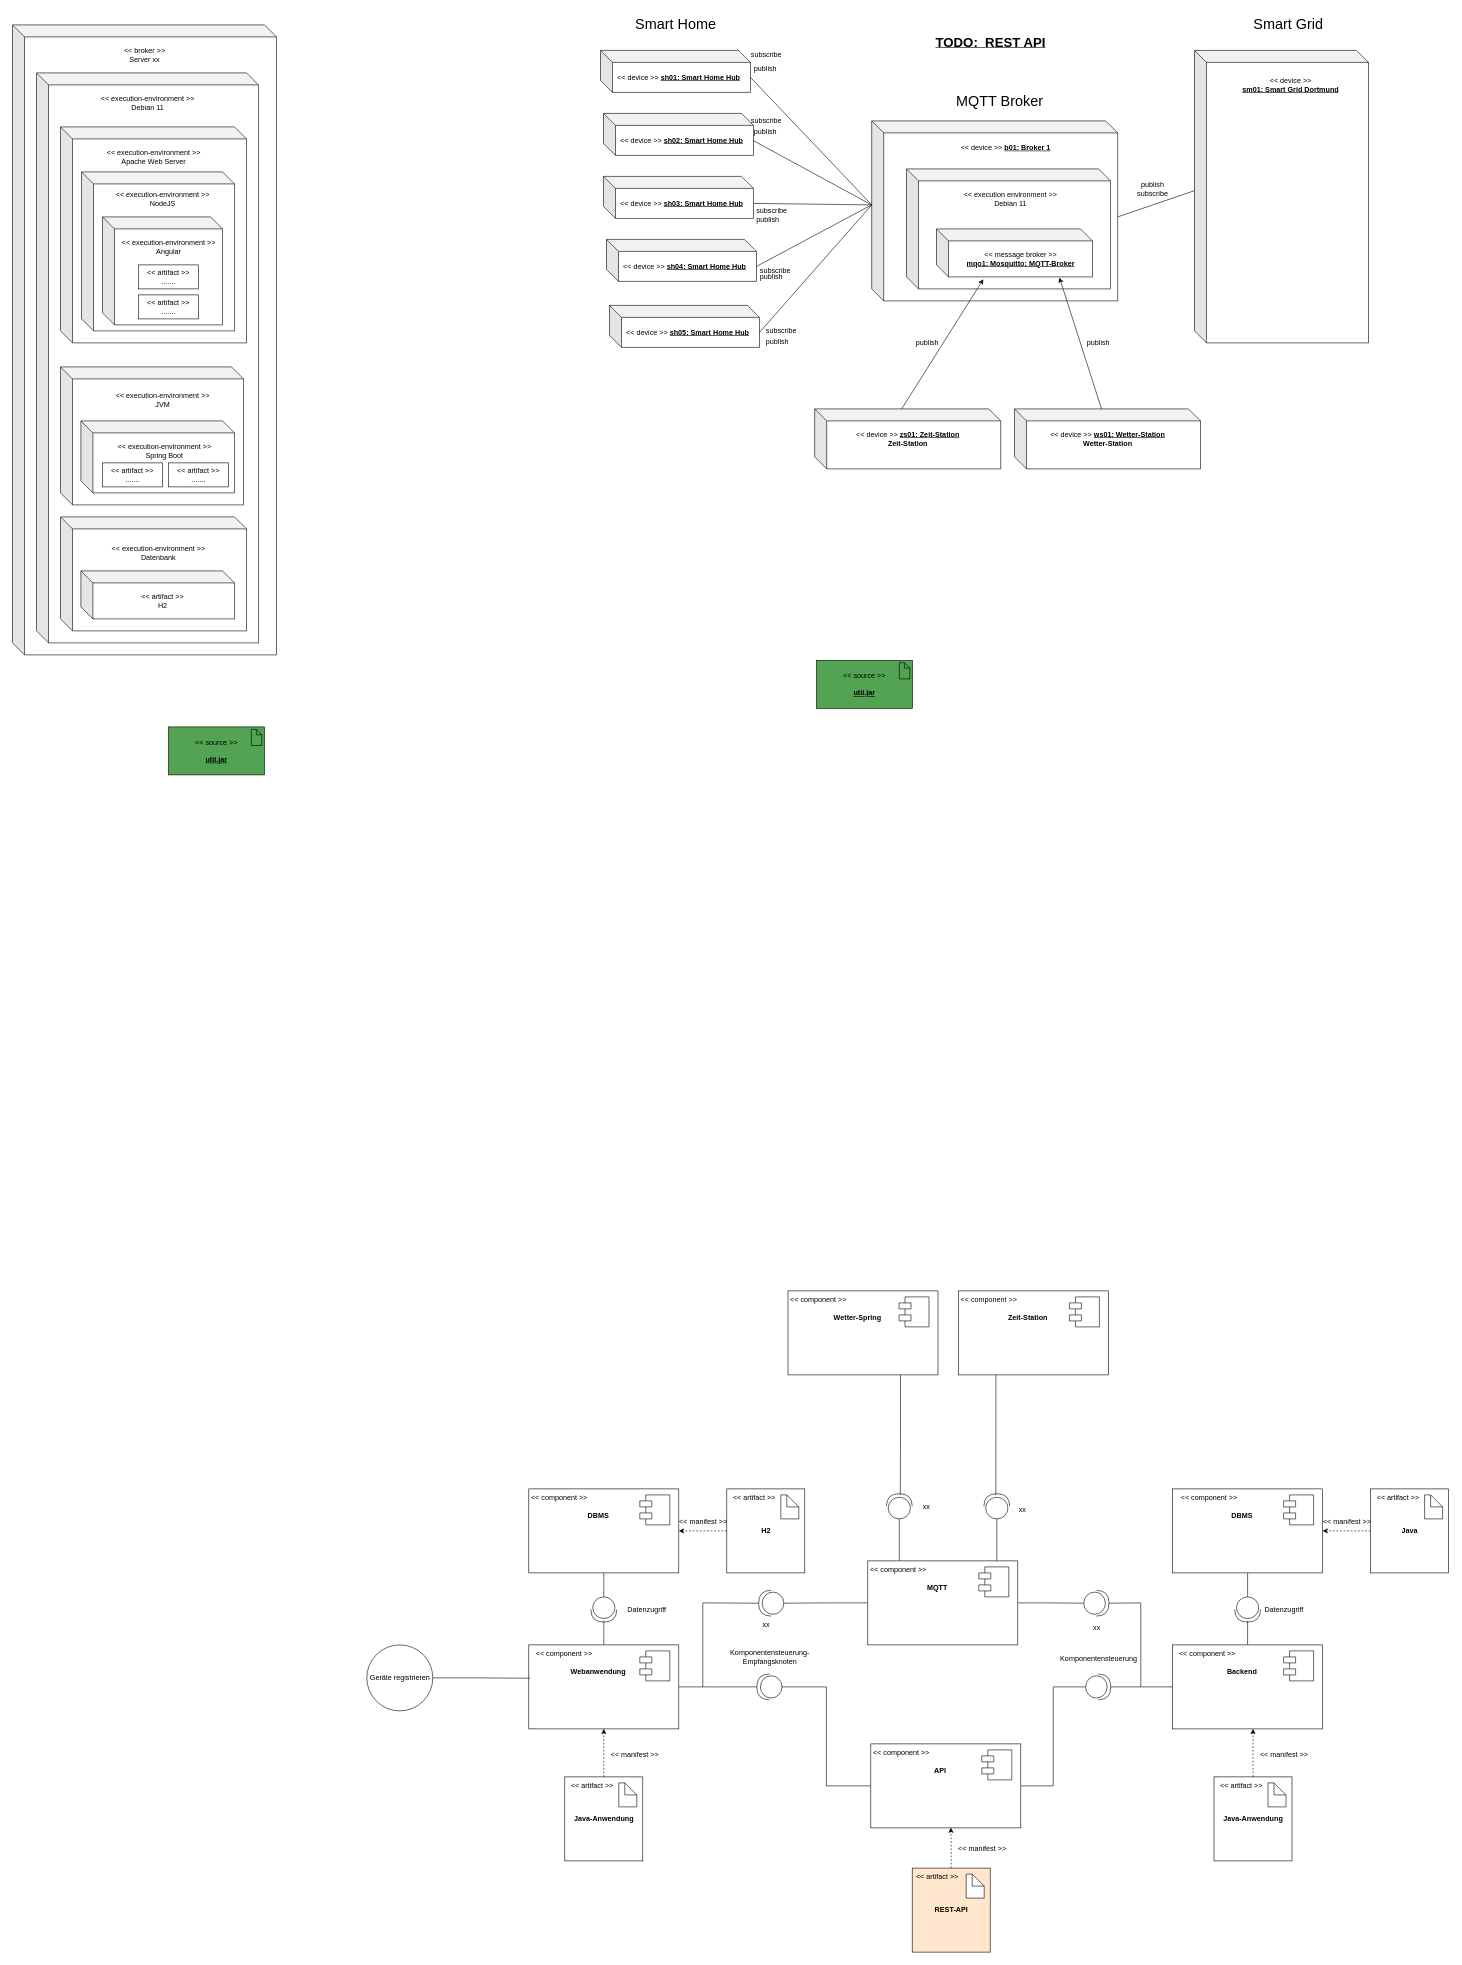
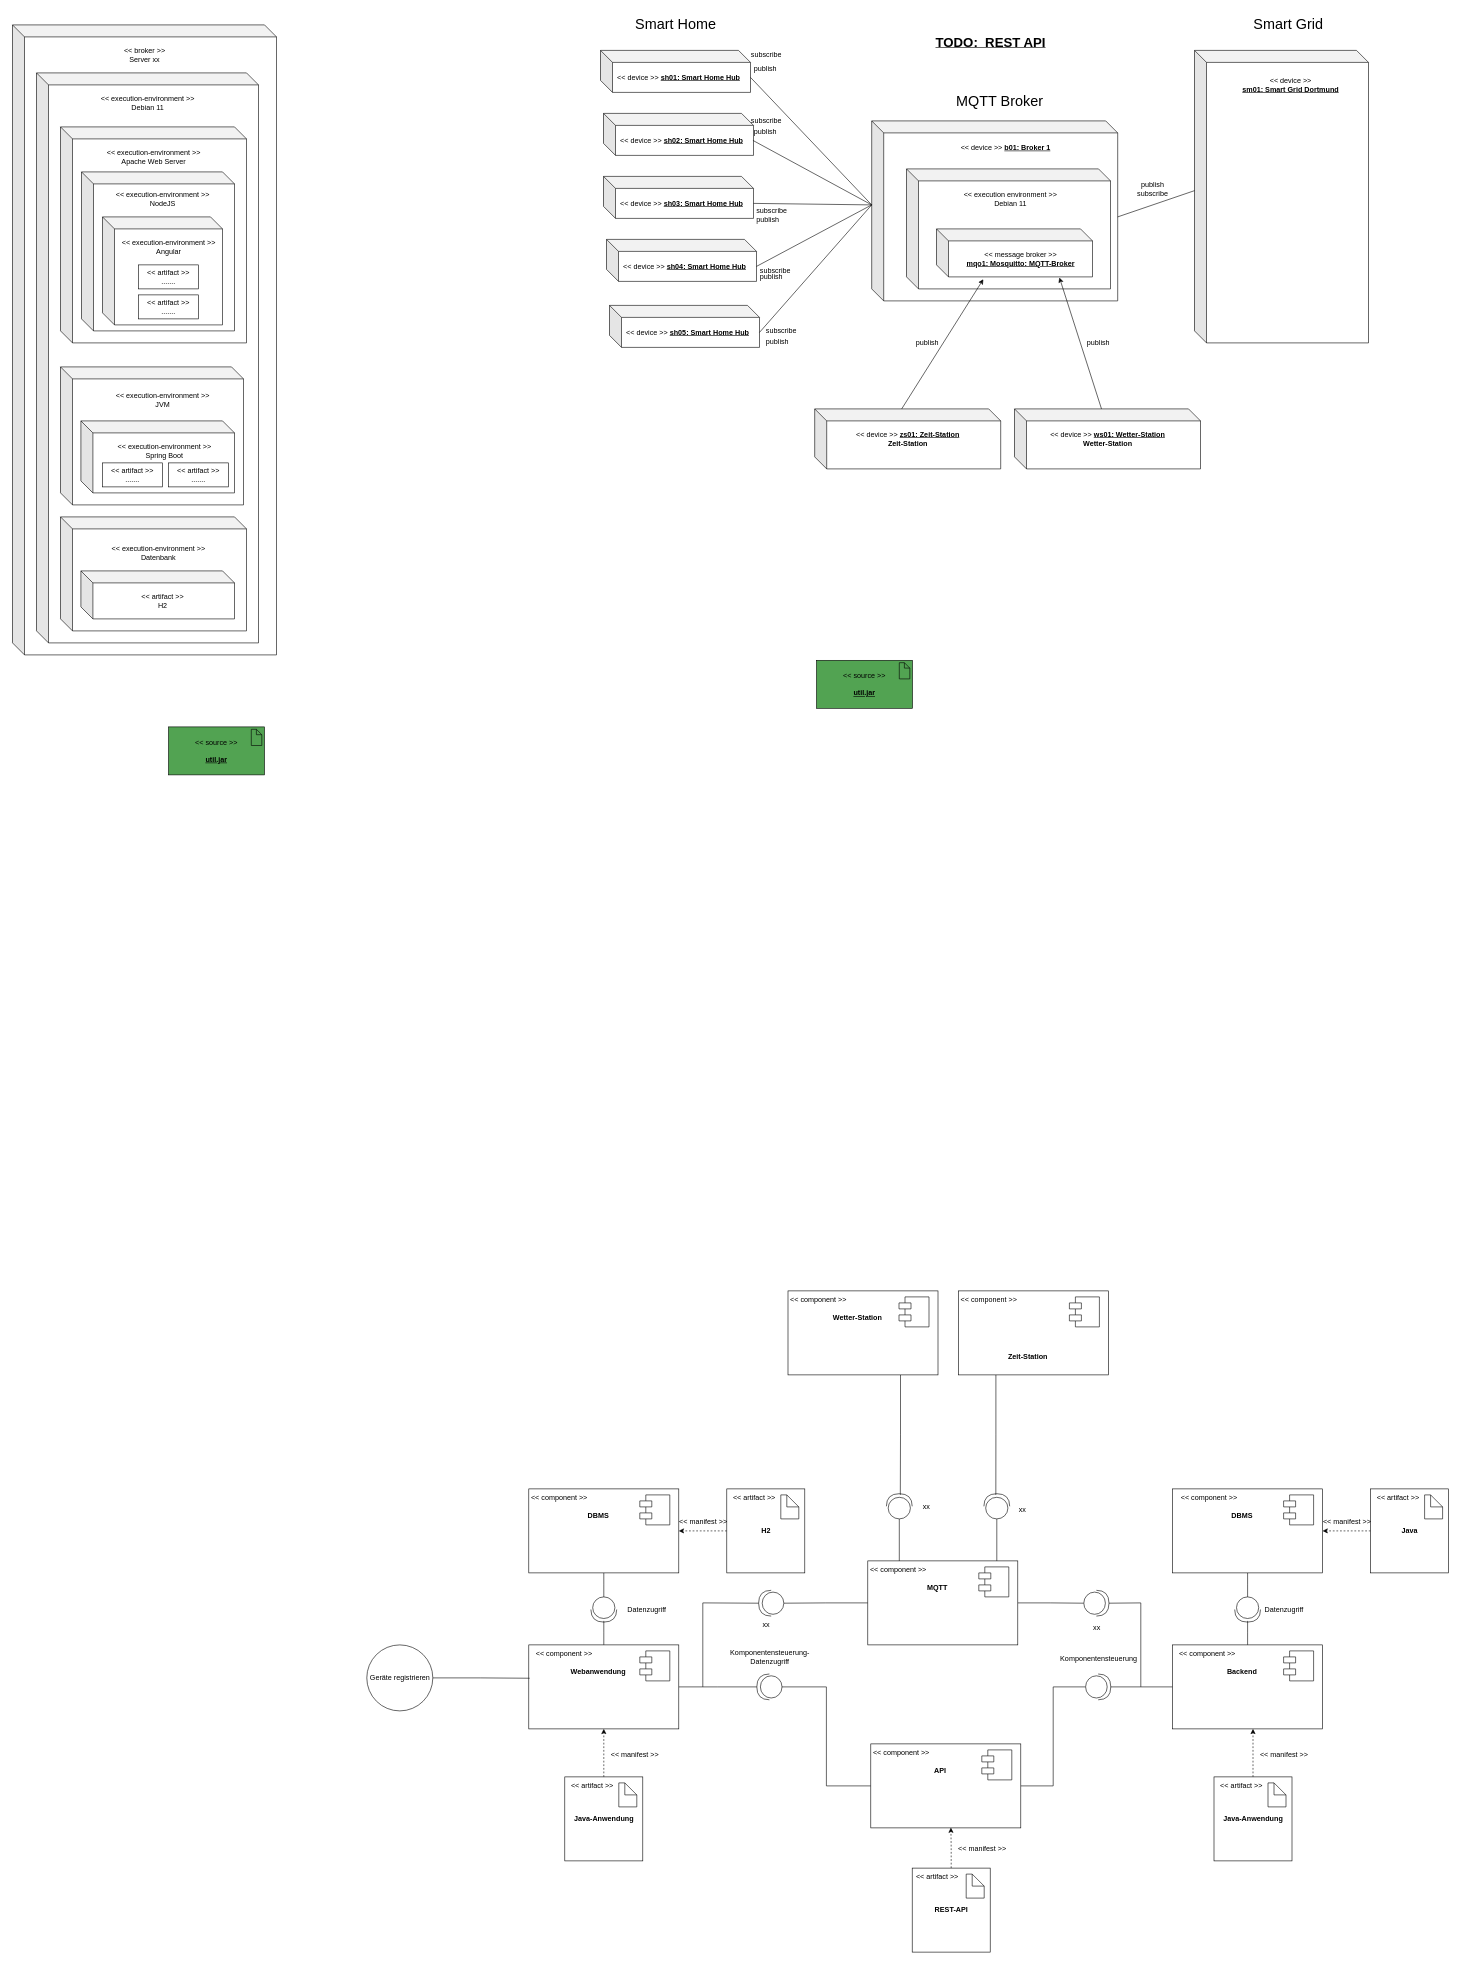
- <mxCell id="147" value="&lt;b&gt;Wetter-Spring&lt;/b&gt;" style="text;html=1;align=center;verticalAlign=middle;resizable=0;points=[];autosize=1;strokeColor=none;fillColor=none;" parent="1" vertex="1"><mxGeometry x="1372.5" y="2181" width="110" height="30" as="geometry" /></mxCell>
+ <mxCell id="147" value="&lt;b&gt;Wetter-Station&lt;/b&gt;" style="text;html=1;align=center;verticalAlign=middle;resizable=0;points=[];autosize=1;strokeColor=none;fillColor=none;" parent="1" vertex="1"><mxGeometry x="1372.5" y="2181" width="110" height="30" as="geometry" /></mxCell>
- <mxCell id="152" value="&lt;b&gt;Zeit-Station&lt;/b&gt;" style="text;html=1;align=center;verticalAlign=middle;resizable=0;points=[];autosize=1;strokeColor=none;fillColor=none;" parent="1" vertex="1"><mxGeometry x="1666.5" y="2181" width="90" height="30" as="geometry" /></mxCell>
+ <mxCell id="152" value="&lt;b&gt;Zeit-Station&lt;/b&gt;" style="text;html=1;align=center;verticalAlign=middle;resizable=0;points=[];autosize=1;strokeColor=none;fillColor=none;" parent="1" vertex="1"><mxGeometry x="1666.5" y="2246" width="90" height="30" as="geometry" /></mxCell>
- <mxCell id="135" value="Komponentensteuerung-&lt;br&gt;Empfangsknoten" style="text;html=1;align=center;verticalAlign=middle;resizable=0;points=[];autosize=1;strokeColor=none;fillColor=none;" parent="1" vertex="1"><mxGeometry x="1201.5" y="2741" width="160" height="40" as="geometry" /></mxCell>
+ <mxCell id="135" value="Komponentensteuerung-&lt;br&gt;Datenzugriff" style="text;html=1;align=center;verticalAlign=middle;resizable=0;points=[];autosize=1;strokeColor=none;fillColor=none;" parent="1" vertex="1"><mxGeometry x="1201.5" y="2741" width="160" height="40" as="geometry" /></mxCell>
- <mxCell id="129" value="&lt;b&gt;REST-API&lt;br&gt;&lt;/b&gt;" style="html=1;whiteSpace=wrap;fillColor=#ffe6cc;" parent="1" vertex="1"><mxGeometry x="1519.5" y="3113" width="130" height="140" as="geometry" /></mxCell>
+ <mxCell id="129" value="&lt;b&gt;REST-API&lt;br&gt;&lt;/b&gt;" style="html=1;whiteSpace=wrap;" parent="1" vertex="1"><mxGeometry x="1519.5" y="3113" width="130" height="140" as="geometry" /></mxCell>
